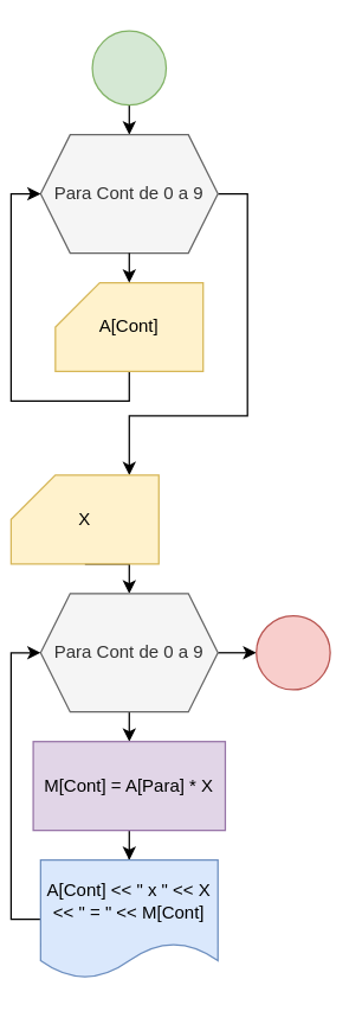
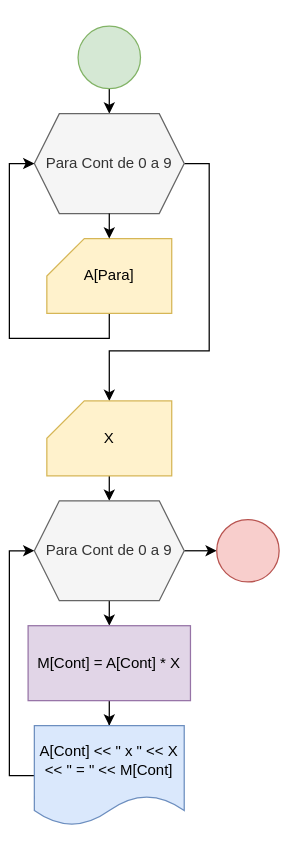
- <mxCell id="7" value="A[Cont]" style="shape=card;whiteSpace=wrap;html=1;fillColor=#fff2cc;strokeColor=#d6b656;" parent="1" vertex="1"><mxGeometry x="35" y="190" width="100" height="60" as="geometry" /></mxCell>
+ <mxCell id="7" value="A[Para]" style="shape=card;whiteSpace=wrap;html=1;fillColor=#fff2cc;strokeColor=#d6b656;" parent="1" vertex="1"><mxGeometry x="35" y="190" width="100" height="60" as="geometry" /></mxCell>
- <mxCell id="10" value="X" style="shape=card;whiteSpace=wrap;html=1;fillColor=#fff2cc;strokeColor=#d6b656;" parent="1" vertex="1"><mxGeometry x="5" y="320" width="100" height="60" as="geometry" /></mxCell>
+ <mxCell id="10" value="X" style="shape=card;whiteSpace=wrap;html=1;fillColor=#fff2cc;strokeColor=#d6b656;" parent="1" vertex="1"><mxGeometry x="35" y="320" width="100" height="60" as="geometry" /></mxCell>
- <mxCell id="15" value="M[Cont] = A[Para] * X" style="rounded=0;whiteSpace=wrap;html=1;fillColor=#e1d5e7;strokeColor=#9673a6;" parent="1" vertex="1"><mxGeometry x="20" y="500" width="130" height="60" as="geometry" /></mxCell>
+ <mxCell id="15" value="M[Cont] = A[Cont] * X" style="rounded=0;whiteSpace=wrap;html=1;fillColor=#e1d5e7;strokeColor=#9673a6;" parent="1" vertex="1"><mxGeometry x="20" y="500" width="130" height="60" as="geometry" /></mxCell>
